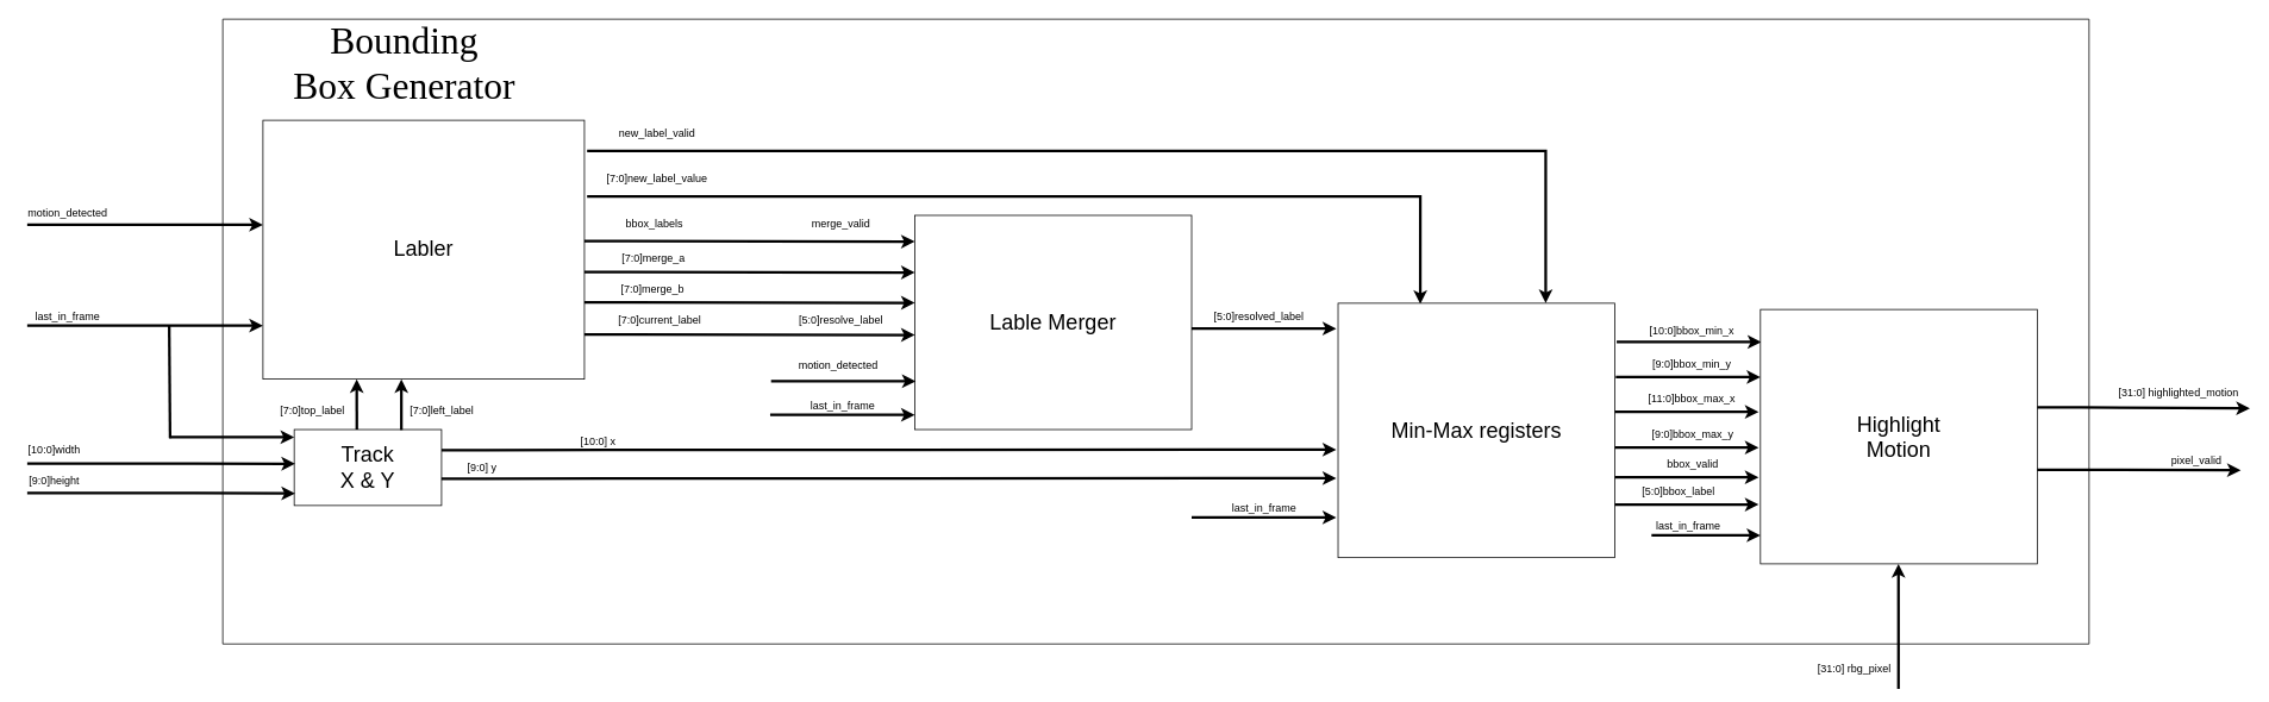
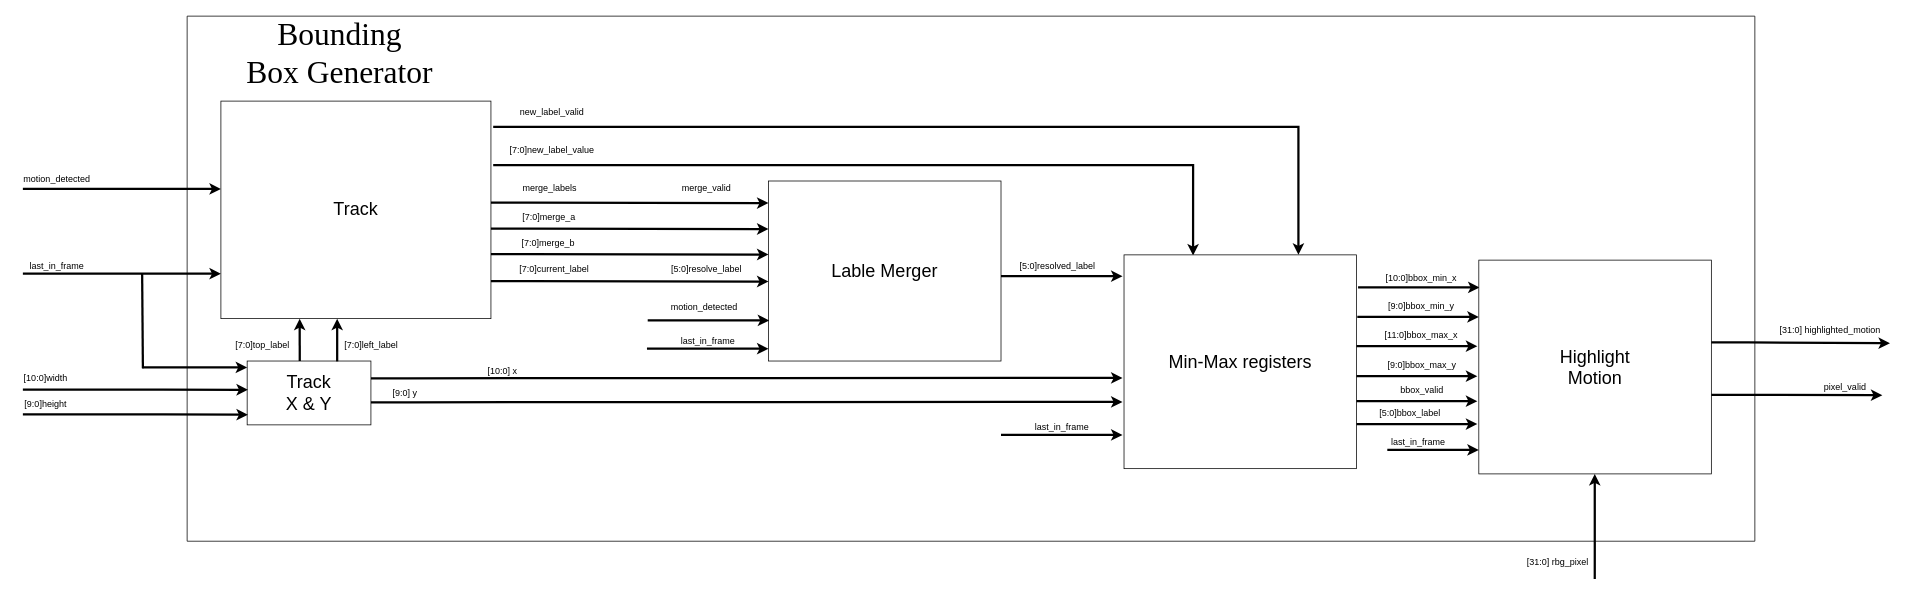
- <mxCell id="27" value="bbox_labels" style="text;html=1;align=center;verticalAlign=middle;resizable=0;points=[];autosize=1;strokeColor=none;fillColor=none;" parent="1" vertex="1"><mxGeometry x="682" y="235" width="100" height="30" as="geometry" /></mxCell>
+ <mxCell id="27" value="merge_labels" style="text;html=1;align=center;verticalAlign=middle;resizable=0;points=[];autosize=1;strokeColor=none;fillColor=none;" parent="1" vertex="1"><mxGeometry x="682" y="235" width="100" height="30" as="geometry" /></mxCell>
- <mxCell id="16" value="&lt;span style=&quot;font-size: 24px;&quot;&gt;Labler&lt;/span&gt;" style="rounded=0;whiteSpace=wrap;html=1;" parent="1" vertex="1"><mxGeometry x="294" y="134" width="360" height="290" as="geometry" /></mxCell>
+ <mxCell id="16" value="&lt;span style=&quot;font-size: 24px;&quot;&gt;Track&lt;/span&gt;" style="rounded=0;whiteSpace=wrap;html=1;" parent="1" vertex="1"><mxGeometry x="294" y="134" width="360" height="290" as="geometry" /></mxCell>
